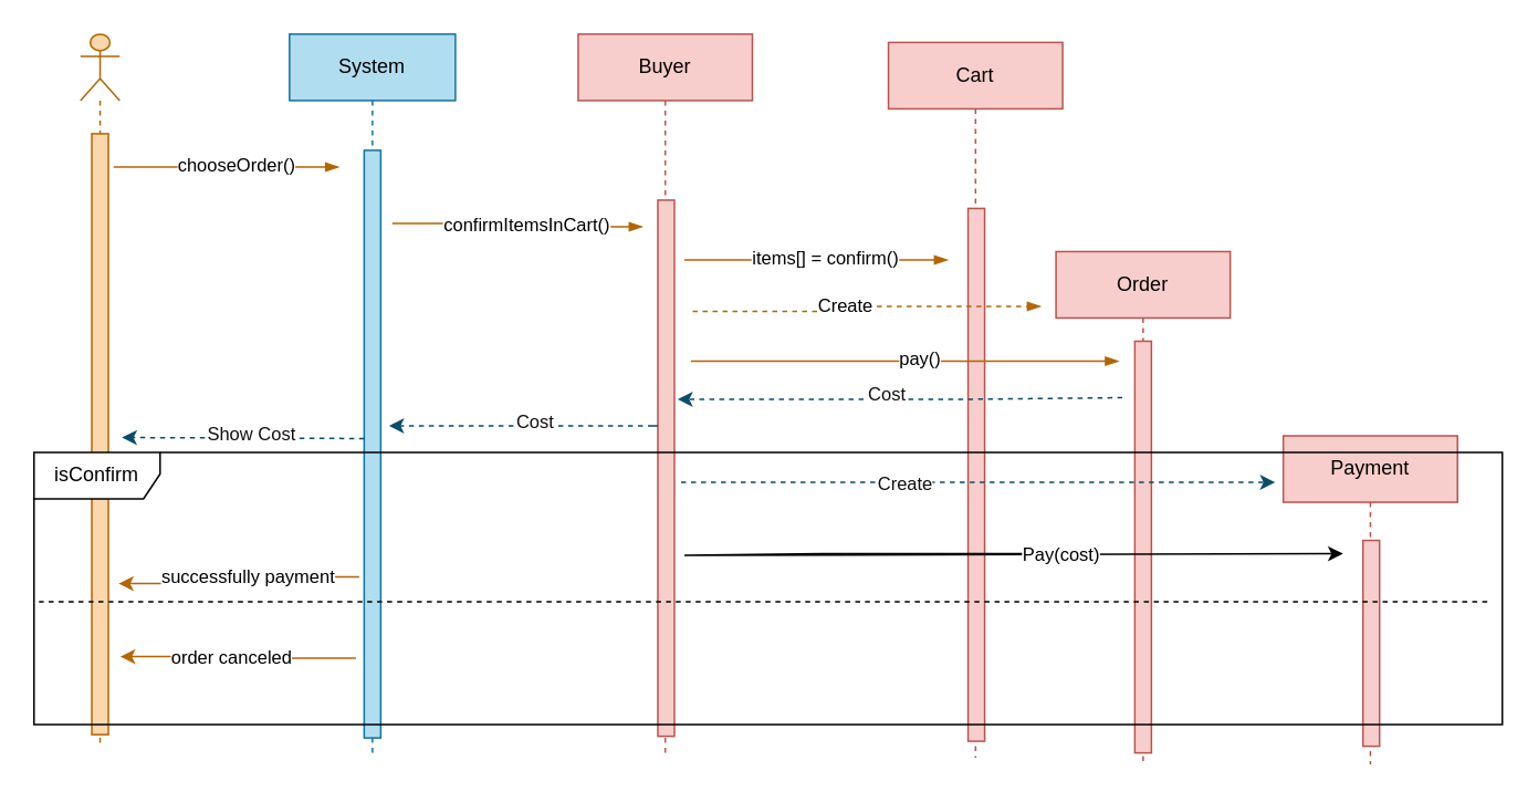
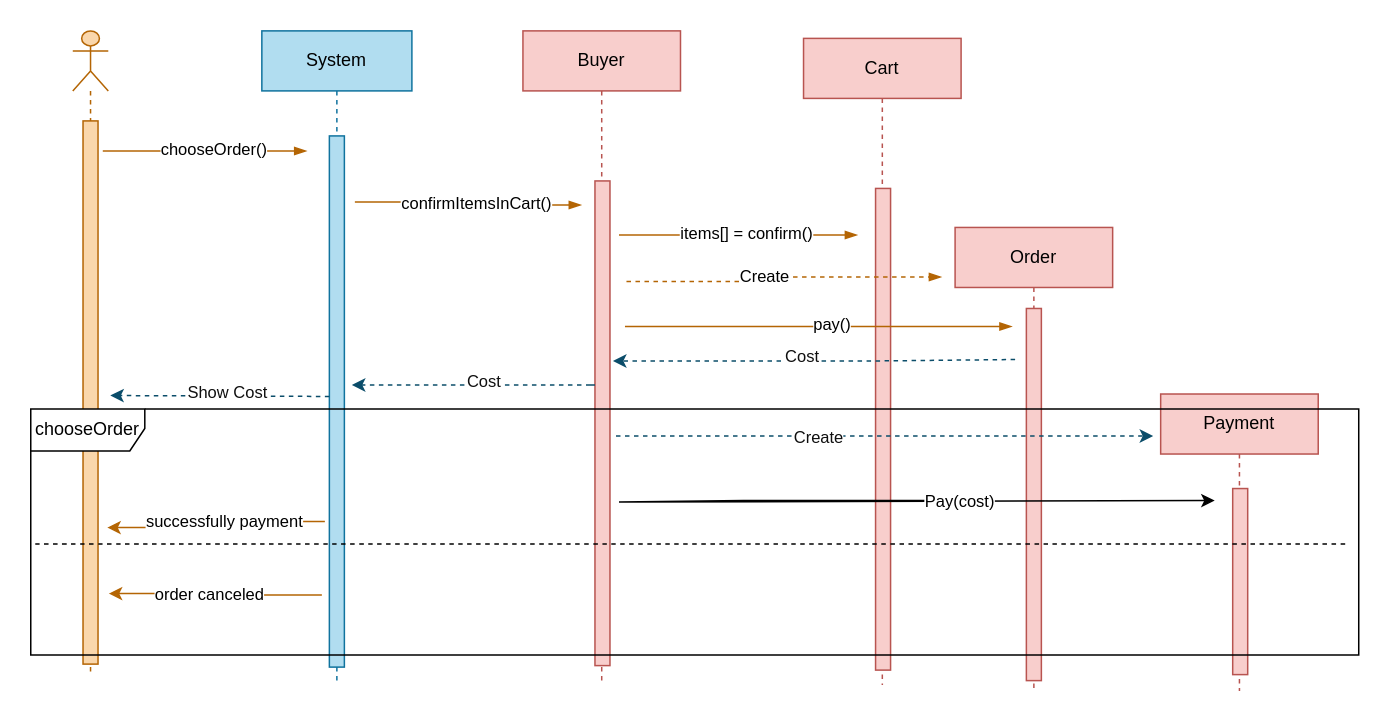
- <mxCell id="23" value="isConfirm" style="shape=umlFrame;whiteSpace=wrap;html=1;pointerEvents=0;width=76;height=28;movable=1;resizable=1;rotatable=1;deletable=1;editable=1;locked=0;connectable=1;" parent="2" vertex="1"><mxGeometry y="252" width="885" height="164" as="geometry" /></mxCell>
+ <mxCell id="23" value="chooseOrder" style="shape=umlFrame;whiteSpace=wrap;html=1;pointerEvents=0;width=76;height=28;movable=1;resizable=1;rotatable=1;deletable=1;editable=1;locked=0;connectable=1;" parent="2" vertex="1"><mxGeometry y="252" width="885" height="164" as="geometry" /></mxCell>
